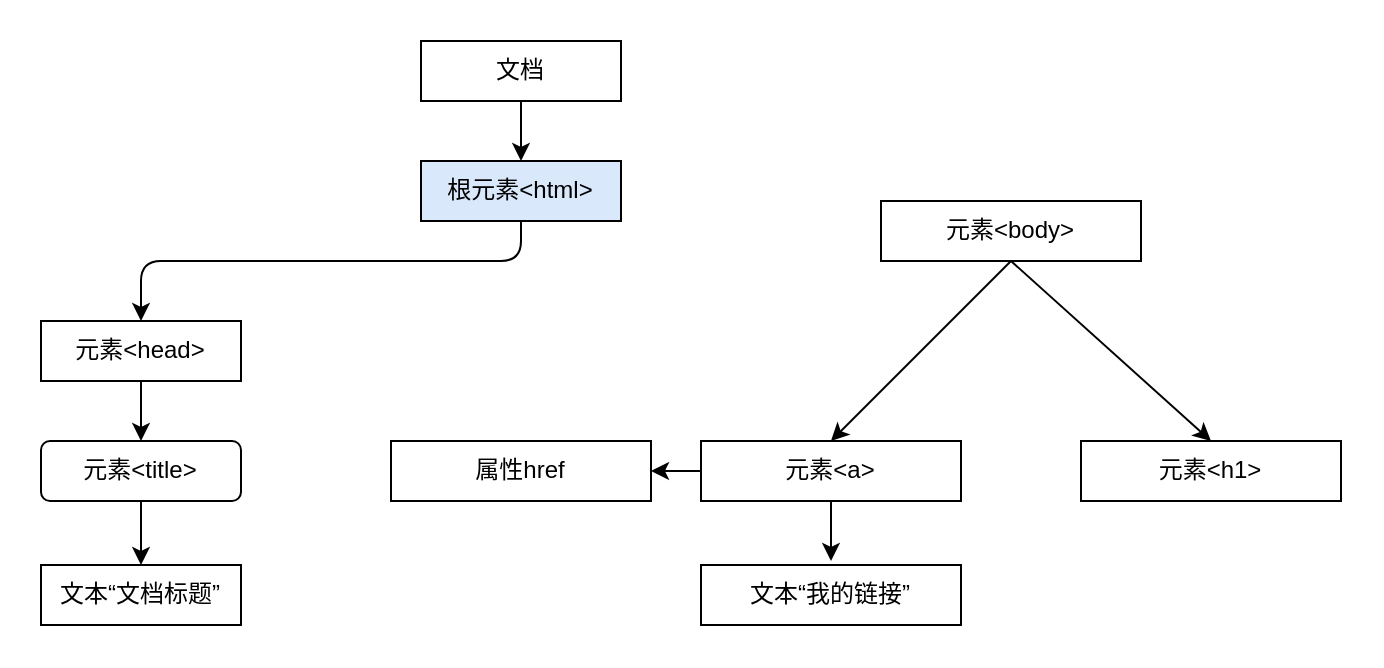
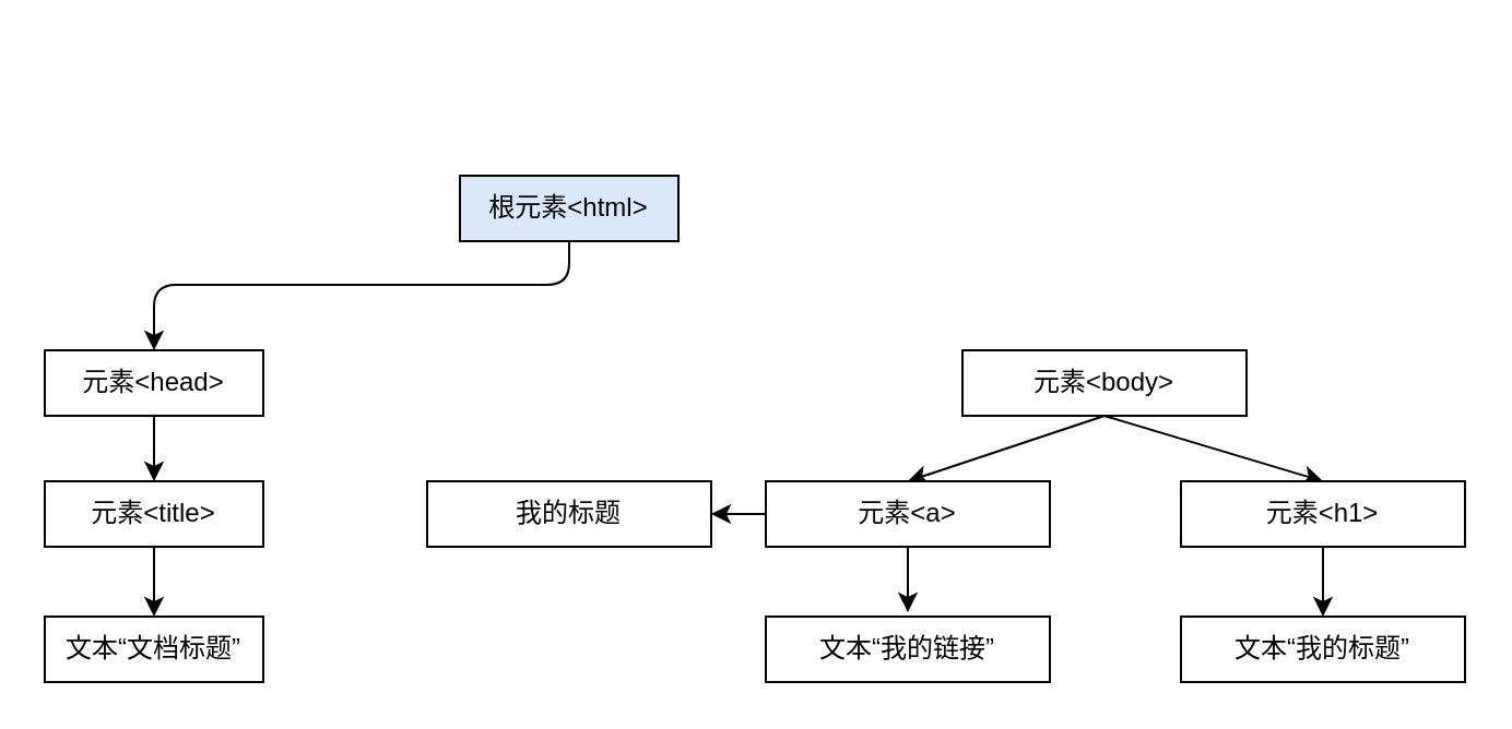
- <mxCell id="3" value="文档" style="rounded=0;whiteSpace=wrap;html=1;" vertex="1" parent="1"><mxGeometry x="210" y="20" width="100" height="30" as="geometry" /></mxCell>
- <mxCell id="2" style="edgeStyle=none;html=1;exitX=0.5;exitY=1;exitDx=0;exitDy=0;entryX=0.5;entryY=0;entryDx=0;entryDy=0;" edge="1" parent="1" source="3" target="5"><mxGeometry relative="1" as="geometry" /></mxCell>
- <mxCell id="10" value="元素&amp;lt;body&amp;gt;" style="rounded=0;whiteSpace=wrap;html=1;" vertex="1" parent="1"><mxGeometry x="440" y="100" width="130" height="30" as="geometry" /></mxCell>
+ <mxCell id="10" value="元素&amp;lt;body&amp;gt;" style="rounded=0;whiteSpace=wrap;html=1;" vertex="1" parent="1"><mxGeometry x="440" y="160" width="130" height="30" as="geometry" /></mxCell>
- <mxCell id="12" value="元素&amp;lt;title&amp;gt;" style="whiteSpace=wrap;html=1;rounded=1;" vertex="1" parent="1"><mxGeometry x="20" y="220" width="100" height="30" as="geometry" /></mxCell>
+ <mxCell id="12" value="元素&amp;lt;title&amp;gt;" style="rounded=0;whiteSpace=wrap;html=1;" vertex="1" parent="1"><mxGeometry x="20" y="220" width="100" height="30" as="geometry" /></mxCell>
- <mxCell id="21" value="属性href" style="rounded=0;whiteSpace=wrap;html=1;" vertex="1" parent="1"><mxGeometry x="195" y="220" width="130" height="30" as="geometry" /></mxCell>
+ <mxCell id="21" value="我的标题" style="rounded=0;whiteSpace=wrap;html=1;" vertex="1" parent="1"><mxGeometry x="195" y="220" width="130" height="30" as="geometry" /></mxCell>
+ <mxCell id="17" style="edgeStyle=none;html=1;exitX=0.5;exitY=1;exitDx=0;exitDy=0;entryX=0.5;entryY=0;entryDx=0;entryDy=0;" edge="1" parent="1" source="18" target="20"><mxGeometry relative="1" as="geometry" /></mxCell>
+ <mxCell id="20" value="文本“我的标题”" style="rounded=0;whiteSpace=wrap;html=1;" vertex="1" parent="1"><mxGeometry x="540" y="282" width="130" height="30" as="geometry" /></mxCell>
